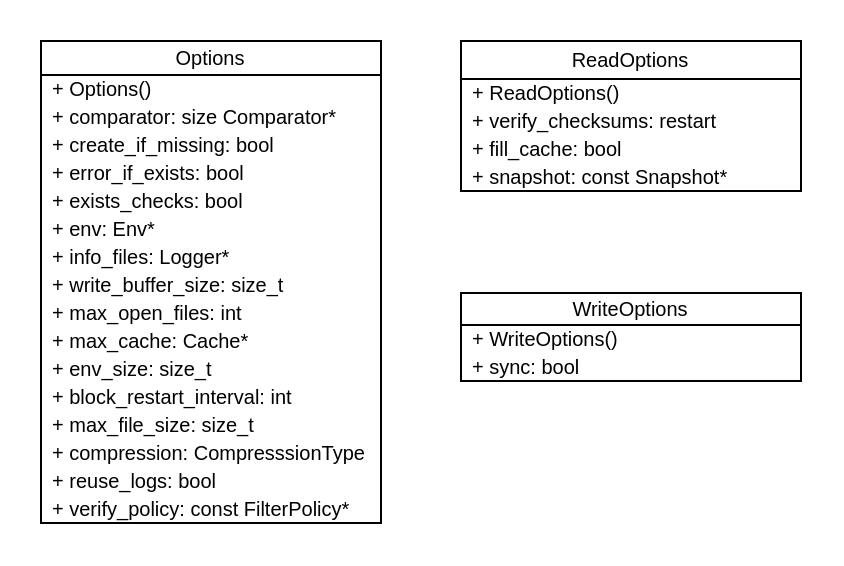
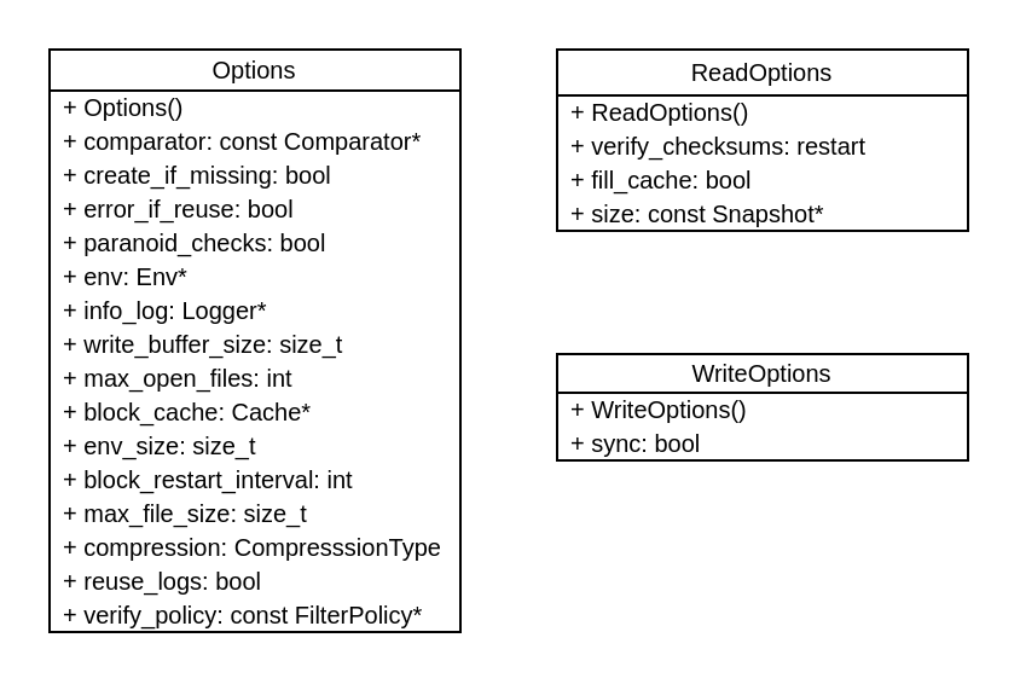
- <mxCell id="4" value="+ comparator: size Comparator*" style="text;strokeColor=none;fillColor=none;align=left;verticalAlign=middle;spacingLeft=4;spacingRight=4;overflow=hidden;rotatable=0;points=[[0,0.5],[1,0.5]];portConstraint=eastwest;fontSize=10;" vertex="1" parent="2"><mxGeometry y="31" width="170" height="14" as="geometry" /></mxCell>
+ <mxCell id="4" value="+ comparator: const Comparator*" style="text;strokeColor=none;fillColor=none;align=left;verticalAlign=middle;spacingLeft=4;spacingRight=4;overflow=hidden;rotatable=0;points=[[0,0.5],[1,0.5]];portConstraint=eastwest;fontSize=10;" vertex="1" parent="2"><mxGeometry y="31" width="170" height="14" as="geometry" /></mxCell>
- <mxCell id="6" value="+ error_if_exists: bool" style="text;strokeColor=none;fillColor=none;align=left;verticalAlign=middle;spacingLeft=4;spacingRight=4;overflow=hidden;rotatable=0;points=[[0,0.5],[1,0.5]];portConstraint=eastwest;fontSize=10;" vertex="1" parent="2"><mxGeometry y="59" width="170" height="14" as="geometry" /></mxCell>
+ <mxCell id="6" value="+ error_if_reuse: bool" style="text;strokeColor=none;fillColor=none;align=left;verticalAlign=middle;spacingLeft=4;spacingRight=4;overflow=hidden;rotatable=0;points=[[0,0.5],[1,0.5]];portConstraint=eastwest;fontSize=10;" vertex="1" parent="2"><mxGeometry y="59" width="170" height="14" as="geometry" /></mxCell>
- <mxCell id="23" value="+ snapshot: const Snapshot*" style="text;strokeColor=none;fillColor=none;align=left;verticalAlign=middle;spacingLeft=4;spacingRight=4;overflow=hidden;rotatable=0;points=[[0,0.5],[1,0.5]];portConstraint=eastwest;fontSize=10;" vertex="1" parent="19"><mxGeometry y="61" width="170" height="14" as="geometry" /></mxCell>
+ <mxCell id="23" value="+ size: const Snapshot*" style="text;strokeColor=none;fillColor=none;align=left;verticalAlign=middle;spacingLeft=4;spacingRight=4;overflow=hidden;rotatable=0;points=[[0,0.5],[1,0.5]];portConstraint=eastwest;fontSize=10;" vertex="1" parent="19"><mxGeometry y="61" width="170" height="14" as="geometry" /></mxCell>
- <mxCell id="7" value="+ exists_checks: bool" style="text;strokeColor=none;fillColor=none;align=left;verticalAlign=middle;spacingLeft=4;spacingRight=4;overflow=hidden;rotatable=0;points=[[0,0.5],[1,0.5]];portConstraint=eastwest;fontSize=10;" vertex="1" parent="2"><mxGeometry y="73" width="170" height="14" as="geometry" /></mxCell>
+ <mxCell id="7" value="+ paranoid_checks: bool" style="text;strokeColor=none;fillColor=none;align=left;verticalAlign=middle;spacingLeft=4;spacingRight=4;overflow=hidden;rotatable=0;points=[[0,0.5],[1,0.5]];portConstraint=eastwest;fontSize=10;" vertex="1" parent="2"><mxGeometry y="73" width="170" height="14" as="geometry" /></mxCell>
- <mxCell id="9" value="+ info_files: Logger*" style="text;strokeColor=none;fillColor=none;align=left;verticalAlign=middle;spacingLeft=4;spacingRight=4;overflow=hidden;rotatable=0;points=[[0,0.5],[1,0.5]];portConstraint=eastwest;fontSize=10;" vertex="1" parent="2"><mxGeometry y="101" width="170" height="14" as="geometry" /></mxCell>
+ <mxCell id="9" value="+ info_log: Logger*" style="text;strokeColor=none;fillColor=none;align=left;verticalAlign=middle;spacingLeft=4;spacingRight=4;overflow=hidden;rotatable=0;points=[[0,0.5],[1,0.5]];portConstraint=eastwest;fontSize=10;" vertex="1" parent="2"><mxGeometry y="101" width="170" height="14" as="geometry" /></mxCell>
- <mxCell id="12" value="+ max_cache: Cache*" style="text;strokeColor=none;fillColor=none;align=left;verticalAlign=middle;spacingLeft=4;spacingRight=4;overflow=hidden;rotatable=0;points=[[0,0.5],[1,0.5]];portConstraint=eastwest;fontSize=10;" vertex="1" parent="2"><mxGeometry y="143" width="170" height="14" as="geometry" /></mxCell>
+ <mxCell id="12" value="+ block_cache: Cache*" style="text;strokeColor=none;fillColor=none;align=left;verticalAlign=middle;spacingLeft=4;spacingRight=4;overflow=hidden;rotatable=0;points=[[0,0.5],[1,0.5]];portConstraint=eastwest;fontSize=10;" vertex="1" parent="2"><mxGeometry y="143" width="170" height="14" as="geometry" /></mxCell>
